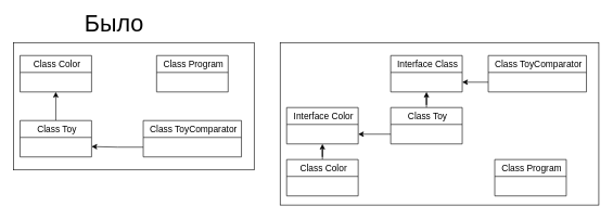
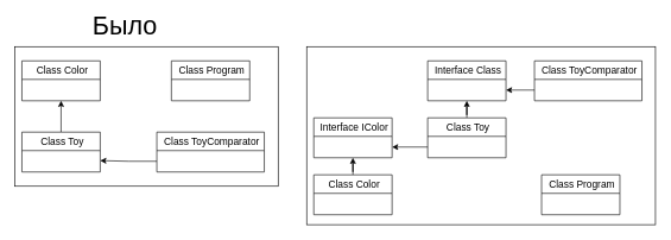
- <mxCell id="19" value=" Interface Color" style="swimlane;fontStyle=0;childLayout=stackLayout;horizontal=1;startSize=26;horizontalStack=0;resizeParent=1;resizeParentMax=0;resizeLast=0;collapsible=1;marginBottom=0;align=center;fontSize=14;" parent="1" vertex="1"><mxGeometry x="440" y="165" width="110" height="56" as="geometry" /></mxCell>
+ <mxCell id="19" value=" Interface IColor" style="swimlane;fontStyle=0;childLayout=stackLayout;horizontal=1;startSize=26;horizontalStack=0;resizeParent=1;resizeParentMax=0;resizeLast=0;collapsible=1;marginBottom=0;align=center;fontSize=14;" parent="1" vertex="1"><mxGeometry x="440" y="165" width="110" height="56" as="geometry" /></mxCell>
